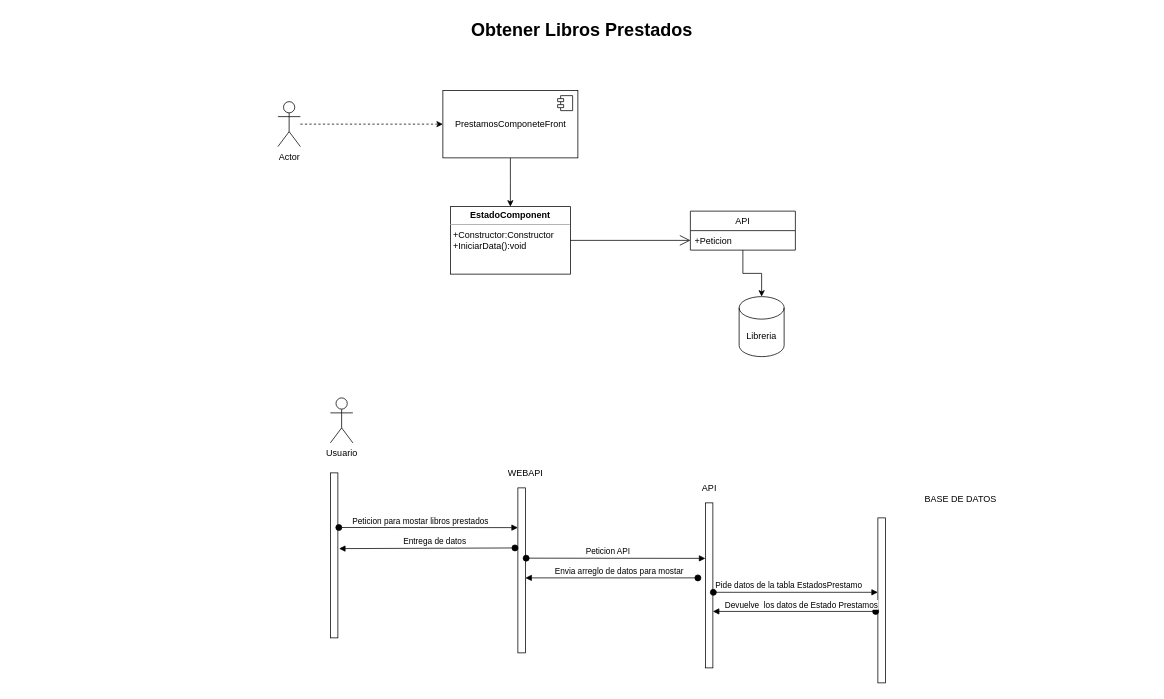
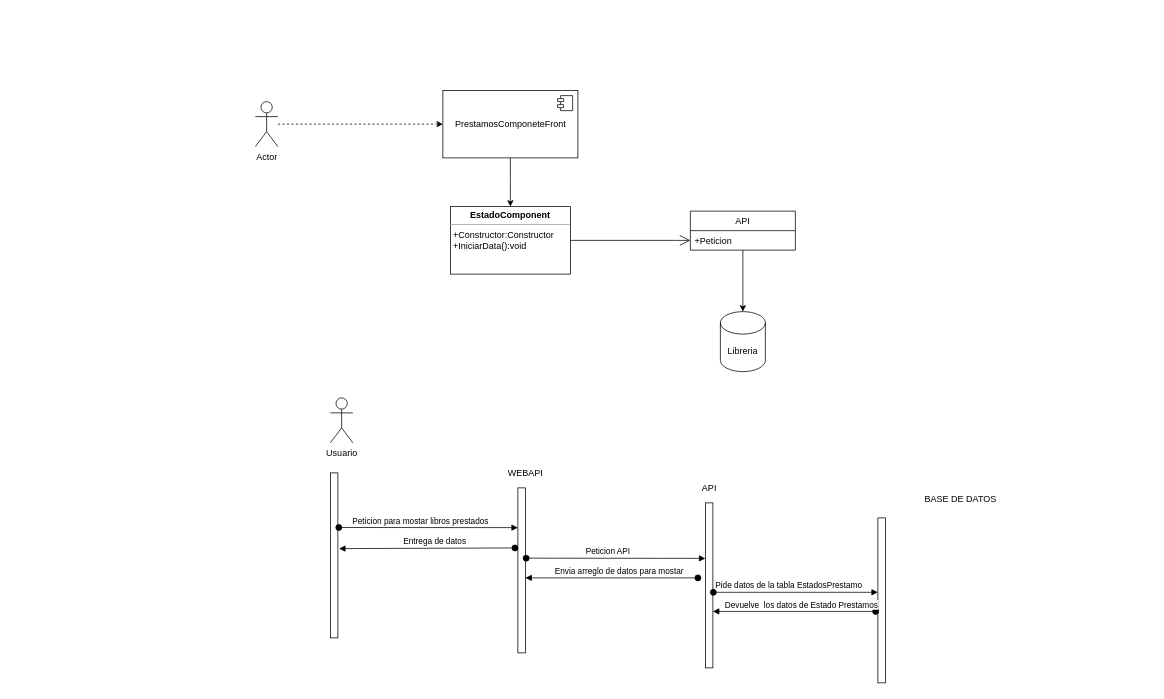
- <mxCell id="2" value="Obtener Libros Prestados" style="text;strokeColor=none;fillColor=none;html=1;fontSize=24;fontStyle=1;verticalAlign=middle;align=center;" parent="1" vertex="1"><mxGeometry x="20" y="20" width="1510" height="40" as="geometry" /></mxCell>
- <mxCell id="4" value="Actor" style="shape=umlActor;verticalLabelPosition=bottom;verticalAlign=top;html=1;" vertex="1" parent="1"><mxGeometry x="370" y="135" width="30" height="60" as="geometry" /></mxCell>
+ <mxCell id="4" value="Actor" style="shape=umlActor;verticalLabelPosition=bottom;verticalAlign=top;html=1;" vertex="1" parent="1"><mxGeometry x="340" y="135" width="30" height="60" as="geometry" /></mxCell>
- <mxCell id="13" value="Libreria" style="shape=cylinder3;whiteSpace=wrap;html=1;boundedLbl=1;backgroundOutline=1;size=15;" vertex="1" parent="1"><mxGeometry x="985" y="395" width="60" height="80" as="geometry" /></mxCell>
+ <mxCell id="13" value="Libreria" style="shape=cylinder3;whiteSpace=wrap;html=1;boundedLbl=1;backgroundOutline=1;size=15;" vertex="1" parent="1"><mxGeometry x="960" y="415" width="60" height="80" as="geometry" /></mxCell>
